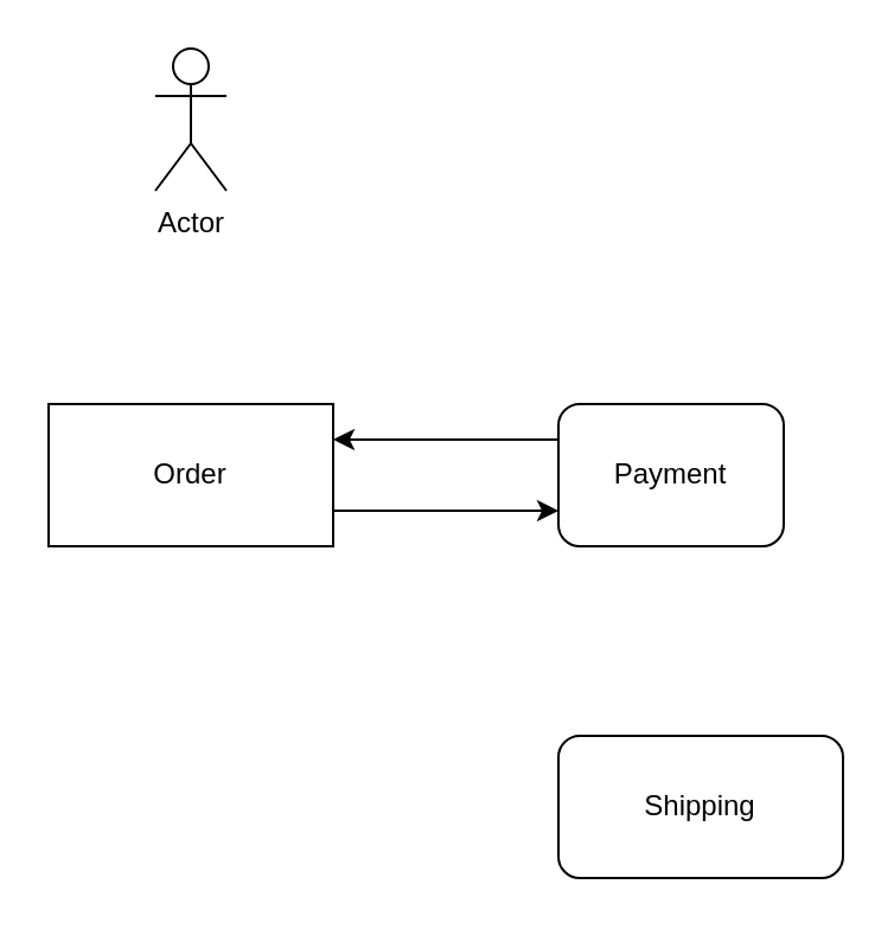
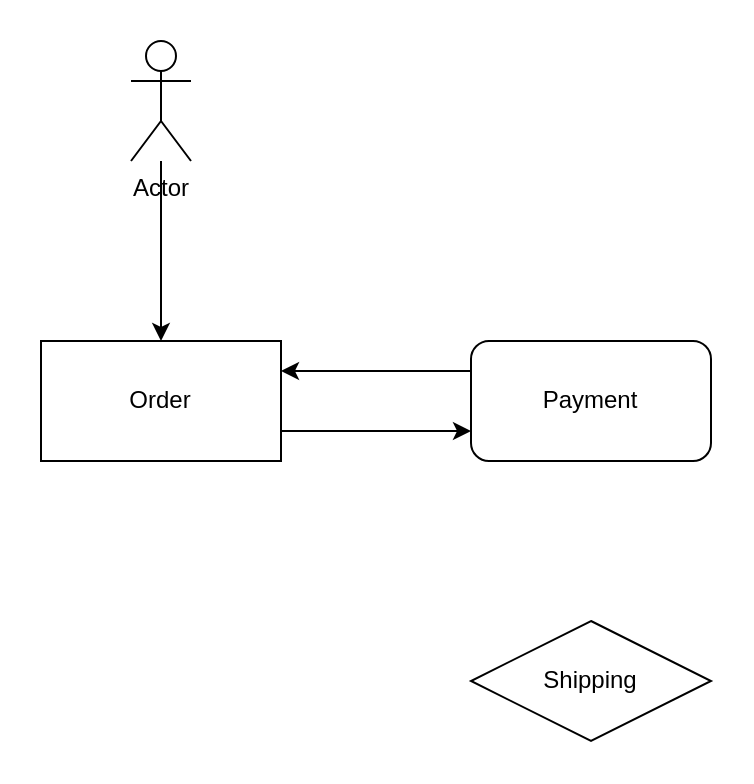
+ <mxCell id="2" style="edgeStyle=orthogonalEdgeStyle;rounded=0;orthogonalLoop=1;jettySize=auto;html=1;entryX=0.5;entryY=0;entryDx=0;entryDy=0;" edge="1" parent="1" source="3" target="5"><mxGeometry relative="1" as="geometry" /></mxCell>
- <mxCell id="7" value="Payment" style="rounded=1;whiteSpace=wrap;html=1;" vertex="1" parent="1"><mxGeometry x="235" y="170" width="95" height="60" as="geometry" /></mxCell>
+ <mxCell id="7" value="Payment" style="rounded=1;whiteSpace=wrap;html=1;" vertex="1" parent="1"><mxGeometry x="235" y="170" width="120" height="60" as="geometry" /></mxCell>
- <mxCell id="8" value="Shipping" style="whiteSpace=wrap;html=1;rounded=1;" vertex="1" parent="1"><mxGeometry x="235" y="310" width="120" height="60" as="geometry" /></mxCell>
+ <mxCell id="8" value="Shipping" style="rhombus;whiteSpace=wrap;html=1;" vertex="1" parent="1"><mxGeometry x="235" y="310" width="120" height="60" as="geometry" /></mxCell>
